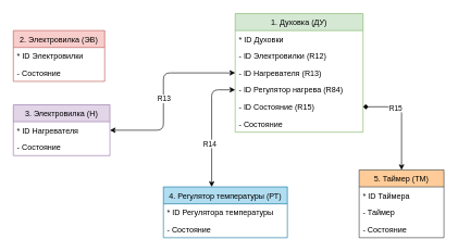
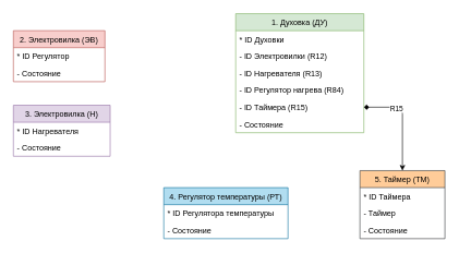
- <mxCell id="10" value="* ID Электровилки" style="text;strokeColor=none;fillColor=none;align=left;verticalAlign=top;spacingLeft=4;spacingRight=4;overflow=hidden;rotatable=0;points=[[0,0.5],[1,0.5]];portConstraint=eastwest;" parent="9" vertex="1"><mxGeometry y="26" width="140" height="26" as="geometry" /></mxCell>
+ <mxCell id="10" value="* ID Регулятор" style="text;strokeColor=none;fillColor=none;align=left;verticalAlign=top;spacingLeft=4;spacingRight=4;overflow=hidden;rotatable=0;points=[[0,0.5],[1,0.5]];portConstraint=eastwest;" parent="9" vertex="1"><mxGeometry y="26" width="140" height="26" as="geometry" /></mxCell>
- <mxCell id="12" style="edgeStyle=orthogonalEdgeStyle;orthogonalLoop=1;jettySize=auto;html=1;entryX=0;entryY=0.5;entryDx=0;entryDy=0;startArrow=classic;startFill=1;" parent="1" source="14" target="5" edge="1"><mxGeometry relative="1" as="geometry"><Array as="points"><mxPoint x="250" y="199" /><mxPoint x="250" y="111" /></Array></mxGeometry></mxCell>
- <mxCell id="13" value="R13" style="edgeLabel;html=1;align=center;verticalAlign=middle;resizable=0;points=[];" parent="12" vertex="1" connectable="0"><mxGeometry x="0.405" y="-48" relative="1" as="geometry"><mxPoint x="-27" y="-9" as="offset" /></mxGeometry></mxCell>
- <mxCell id="7" value="- ID Состояние (R15)" style="text;strokeColor=none;fillColor=none;align=left;verticalAlign=top;spacingLeft=4;spacingRight=4;overflow=hidden;rotatable=0;points=[[0,0.5],[1,0.5]];portConstraint=eastwest;" parent="2" vertex="1"><mxGeometry y="130" width="196" height="26" as="geometry" /></mxCell>
+ <mxCell id="7" value="- ID Таймера (R15)" style="text;strokeColor=none;fillColor=none;align=left;verticalAlign=top;spacingLeft=4;spacingRight=4;overflow=hidden;rotatable=0;points=[[0,0.5],[1,0.5]];portConstraint=eastwest;" parent="2" vertex="1"><mxGeometry y="130" width="196" height="26" as="geometry" /></mxCell>
- <mxCell id="17" style="edgeStyle=orthogonalEdgeStyle;orthogonalLoop=1;jettySize=auto;html=1;entryX=0;entryY=0.5;entryDx=0;entryDy=0;startArrow=classic;startFill=1;" parent="1" source="21" target="6" edge="1"><mxGeometry relative="1" as="geometry"><Array as="points"><mxPoint x="324" y="137" /></Array></mxGeometry></mxCell>
- <mxCell id="18" value="R14" style="edgeLabel;html=1;align=center;verticalAlign=middle;resizable=0;points=[];" parent="17" vertex="1" connectable="0"><mxGeometry x="-0.299" relative="1" as="geometry"><mxPoint x="-4" y="-2" as="offset" /></mxGeometry></mxCell>
